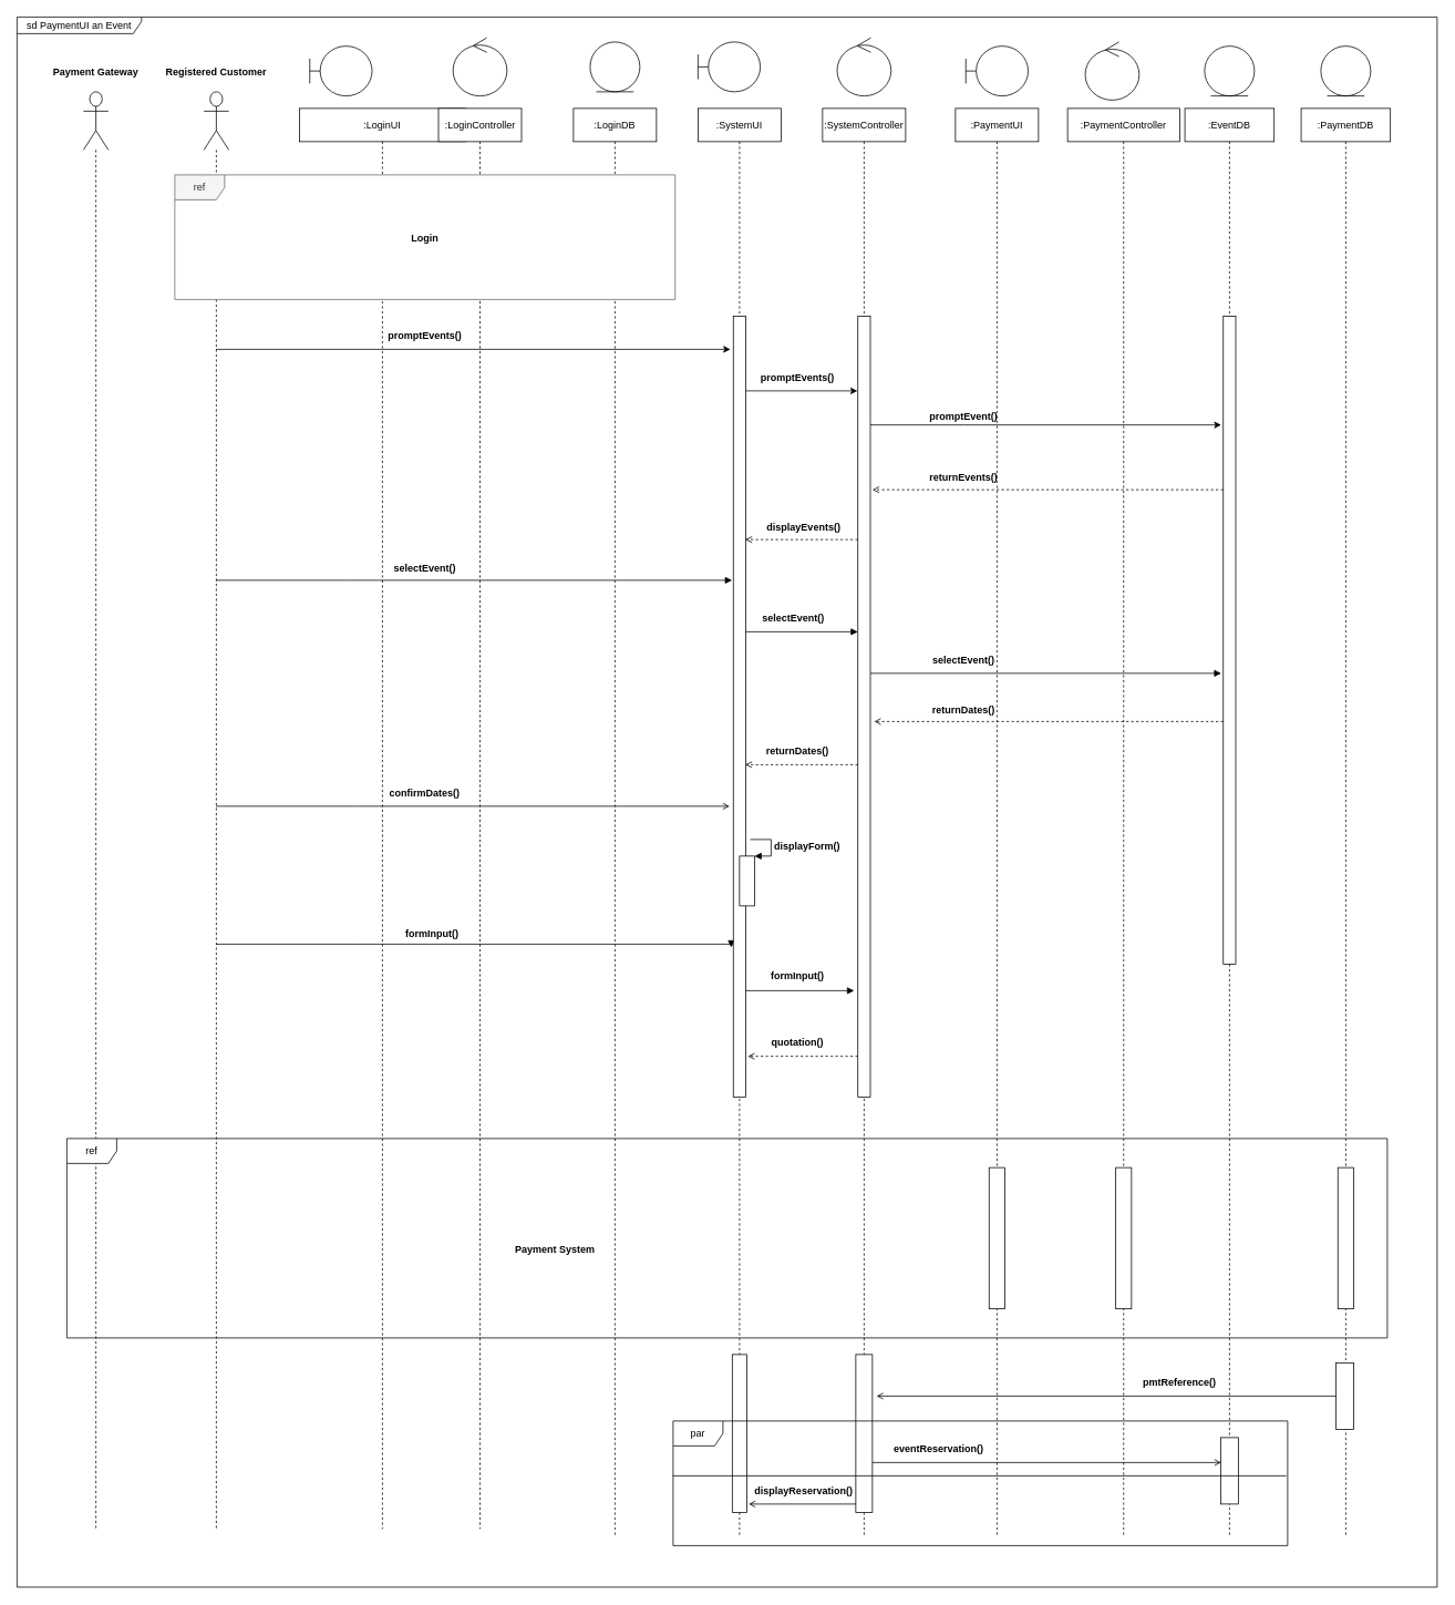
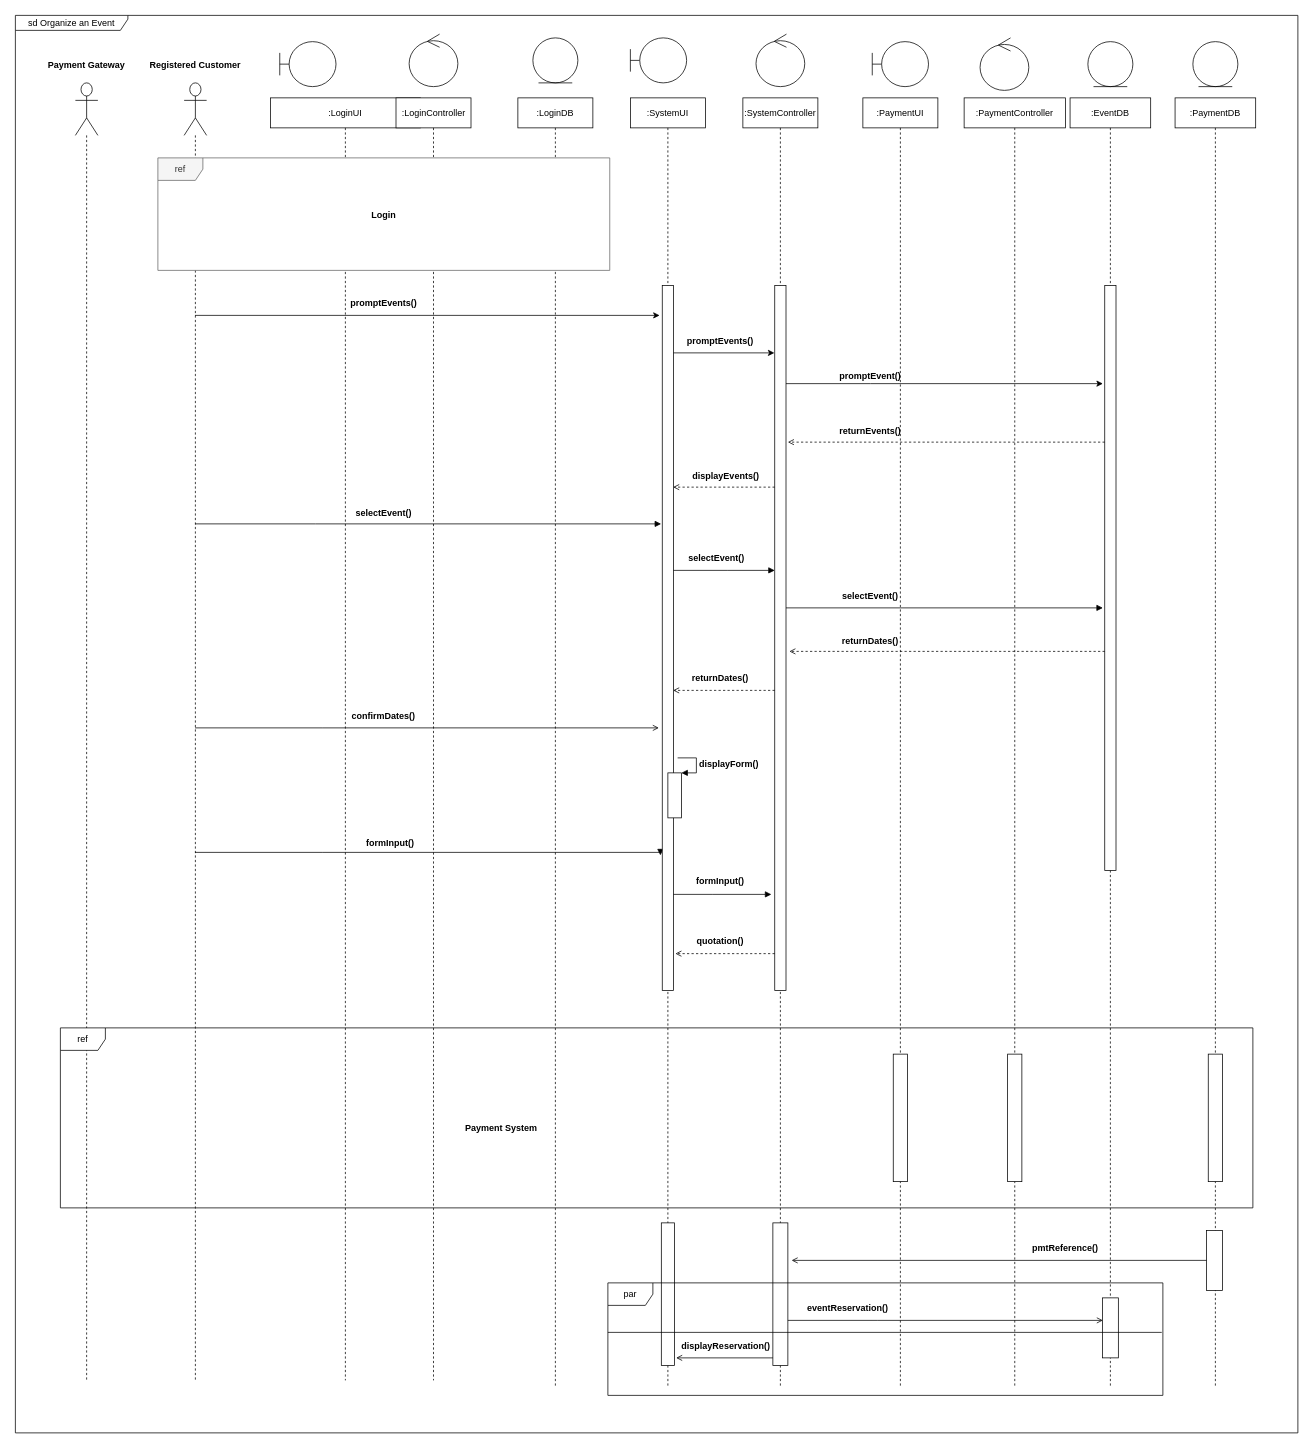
- <mxCell id="76" value="sd PaymentUI an Event" style="shape=umlFrame;whiteSpace=wrap;html=1;width=150;height=20;" vertex="1" parent="1"><mxGeometry x="20" y="20" width="1710" height="1890" as="geometry" /></mxCell>
+ <mxCell id="76" value="sd Organize an Event" style="shape=umlFrame;whiteSpace=wrap;html=1;width=150;height=20;" vertex="1" parent="1"><mxGeometry x="20" y="20" width="1710" height="1890" as="geometry" /></mxCell>
